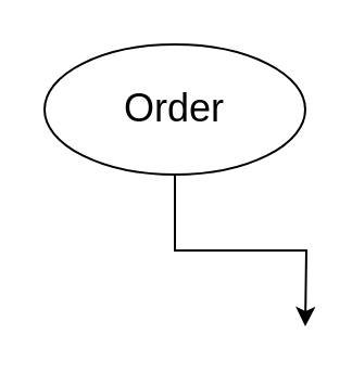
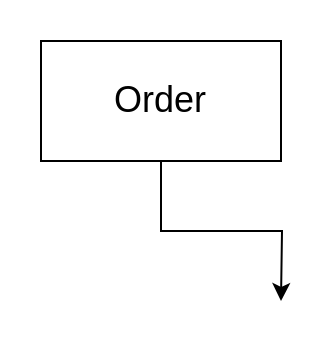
- <mxCell id="3" value="&lt;font style=&quot;font-size: 18px;&quot;&gt;Order&lt;/font&gt;" style="ellipse;whiteSpace=wrap;html=1;" vertex="1" parent="1"><mxGeometry x="20" y="20" width="120" height="60" as="geometry" /></mxCell>
+ <mxCell id="3" value="&lt;font style=&quot;font-size: 18px;&quot;&gt;Order&lt;/font&gt;" style="rounded=0;whiteSpace=wrap;html=1;" vertex="1" parent="1"><mxGeometry x="20" y="20" width="120" height="60" as="geometry" /></mxCell>
